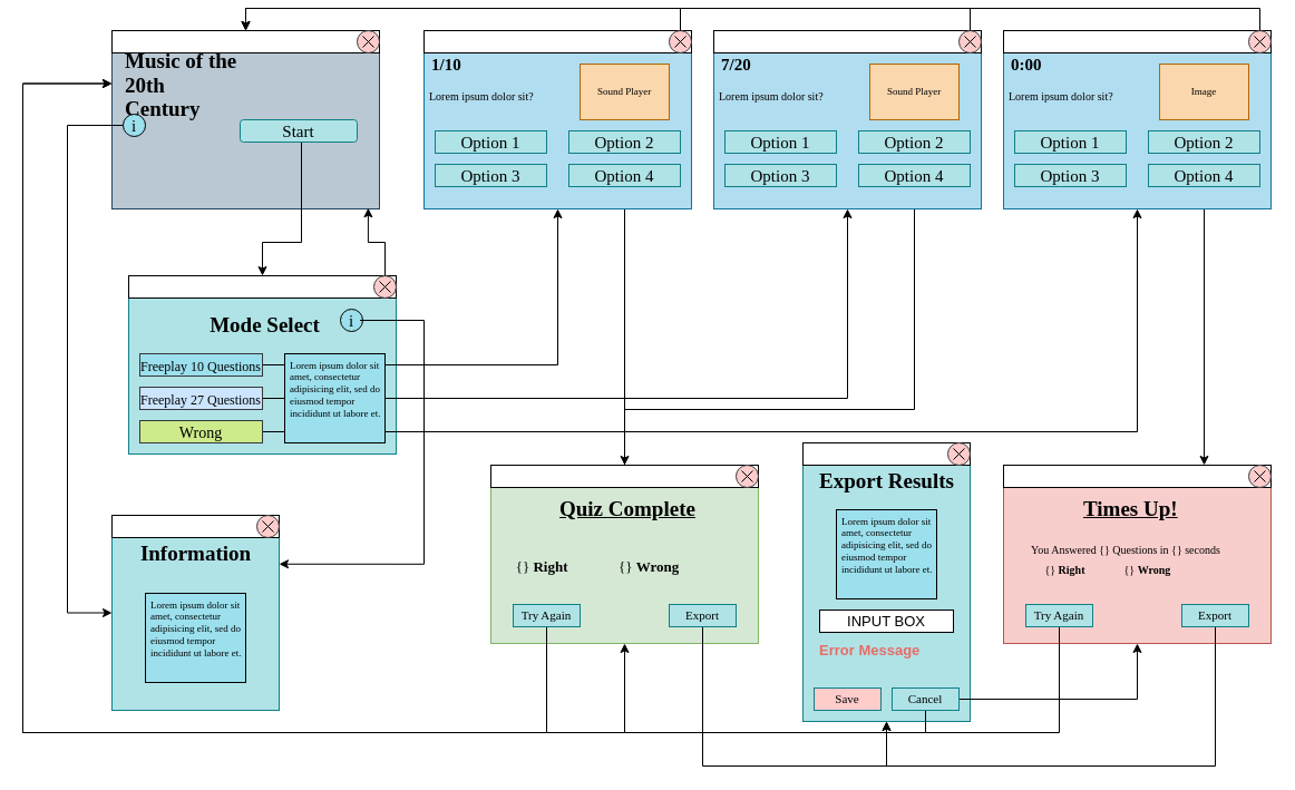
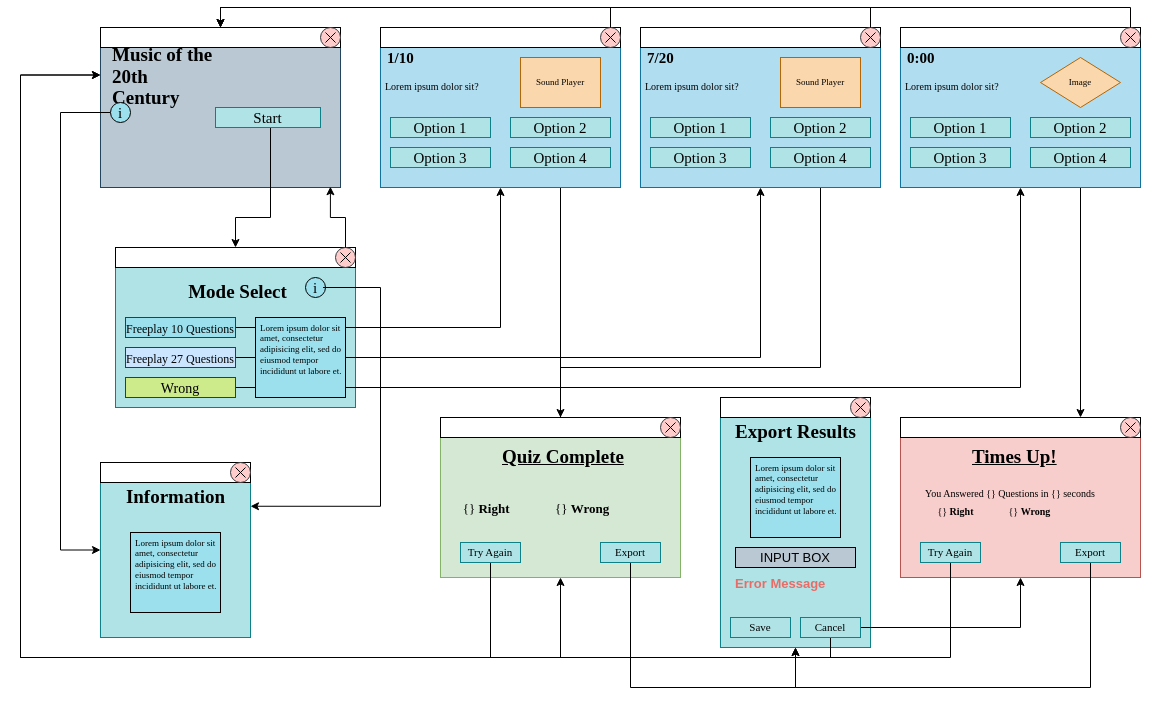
- <mxCell id="65" value="Image" style="rounded=0;whiteSpace=wrap;html=1;labelBackgroundColor=none;fontFamily=Verdana;fontSize=9;fillColor=#fad7ac;strokeColor=#b46504;" parent="1" vertex="1"><mxGeometry x="1040" y="50" width="80" height="50" as="geometry" /></mxCell>
+ <mxCell id="65" value="Image" style="rhombus;whiteSpace=wrap;html=1;labelBackgroundColor=none;fontFamily=Verdana;fontSize=9;fillColor=#fad7ac;strokeColor=#b46504;" parent="1" vertex="1"><mxGeometry x="1040" y="50" width="80" height="50" as="geometry" /></mxCell>
- <mxCell id="4" value="&lt;font style=&quot;font-size: 15px;&quot; face=&quot;Garamond&quot;&gt;Start&lt;/font&gt;" style="whiteSpace=wrap;html=1;fillColor=#b0e3e6;strokeColor=#0e8088;rounded=1;" parent="1" vertex="1"><mxGeometry x="215" y="100" width="105" height="20" as="geometry" /></mxCell>
+ <mxCell id="4" value="&lt;font style=&quot;font-size: 15px;&quot; face=&quot;Garamond&quot;&gt;Start&lt;/font&gt;" style="rounded=0;whiteSpace=wrap;html=1;fillColor=#b0e3e6;strokeColor=#0e8088;" parent="1" vertex="1"><mxGeometry x="215" y="100" width="105" height="20" as="geometry" /></mxCell>
- <mxCell id="120" value="INPUT BOX" style="rounded=0;whiteSpace=wrap;html=1;fontSize=13;" parent="1" vertex="1"><mxGeometry x="735" y="540" width="120" height="20" as="geometry" /></mxCell>
+ <mxCell id="120" value="INPUT BOX" style="rounded=0;whiteSpace=wrap;html=1;fontSize=13;fillColor=#bac8d3;" parent="1" vertex="1"><mxGeometry x="735" y="540" width="120" height="20" as="geometry" /></mxCell>
- <mxCell id="122" value="&lt;span style=&quot;font-family: Garamond;&quot;&gt;&lt;font style=&quot;font-size: 11px;&quot;&gt;Save&lt;/font&gt;&lt;/span&gt;" style="rounded=0;whiteSpace=wrap;html=1;fillColor=#ffcccc;strokeColor=#0e8088;" parent="1" vertex="1"><mxGeometry x="730" y="610" width="60" height="20" as="geometry" /></mxCell>
+ <mxCell id="122" value="&lt;span style=&quot;font-family: Garamond;&quot;&gt;&lt;font style=&quot;font-size: 11px;&quot;&gt;Save&lt;/font&gt;&lt;/span&gt;" style="rounded=0;whiteSpace=wrap;html=1;fillColor=#b0e3e6;strokeColor=#0e8088;" parent="1" vertex="1"><mxGeometry x="730" y="610" width="60" height="20" as="geometry" /></mxCell>
